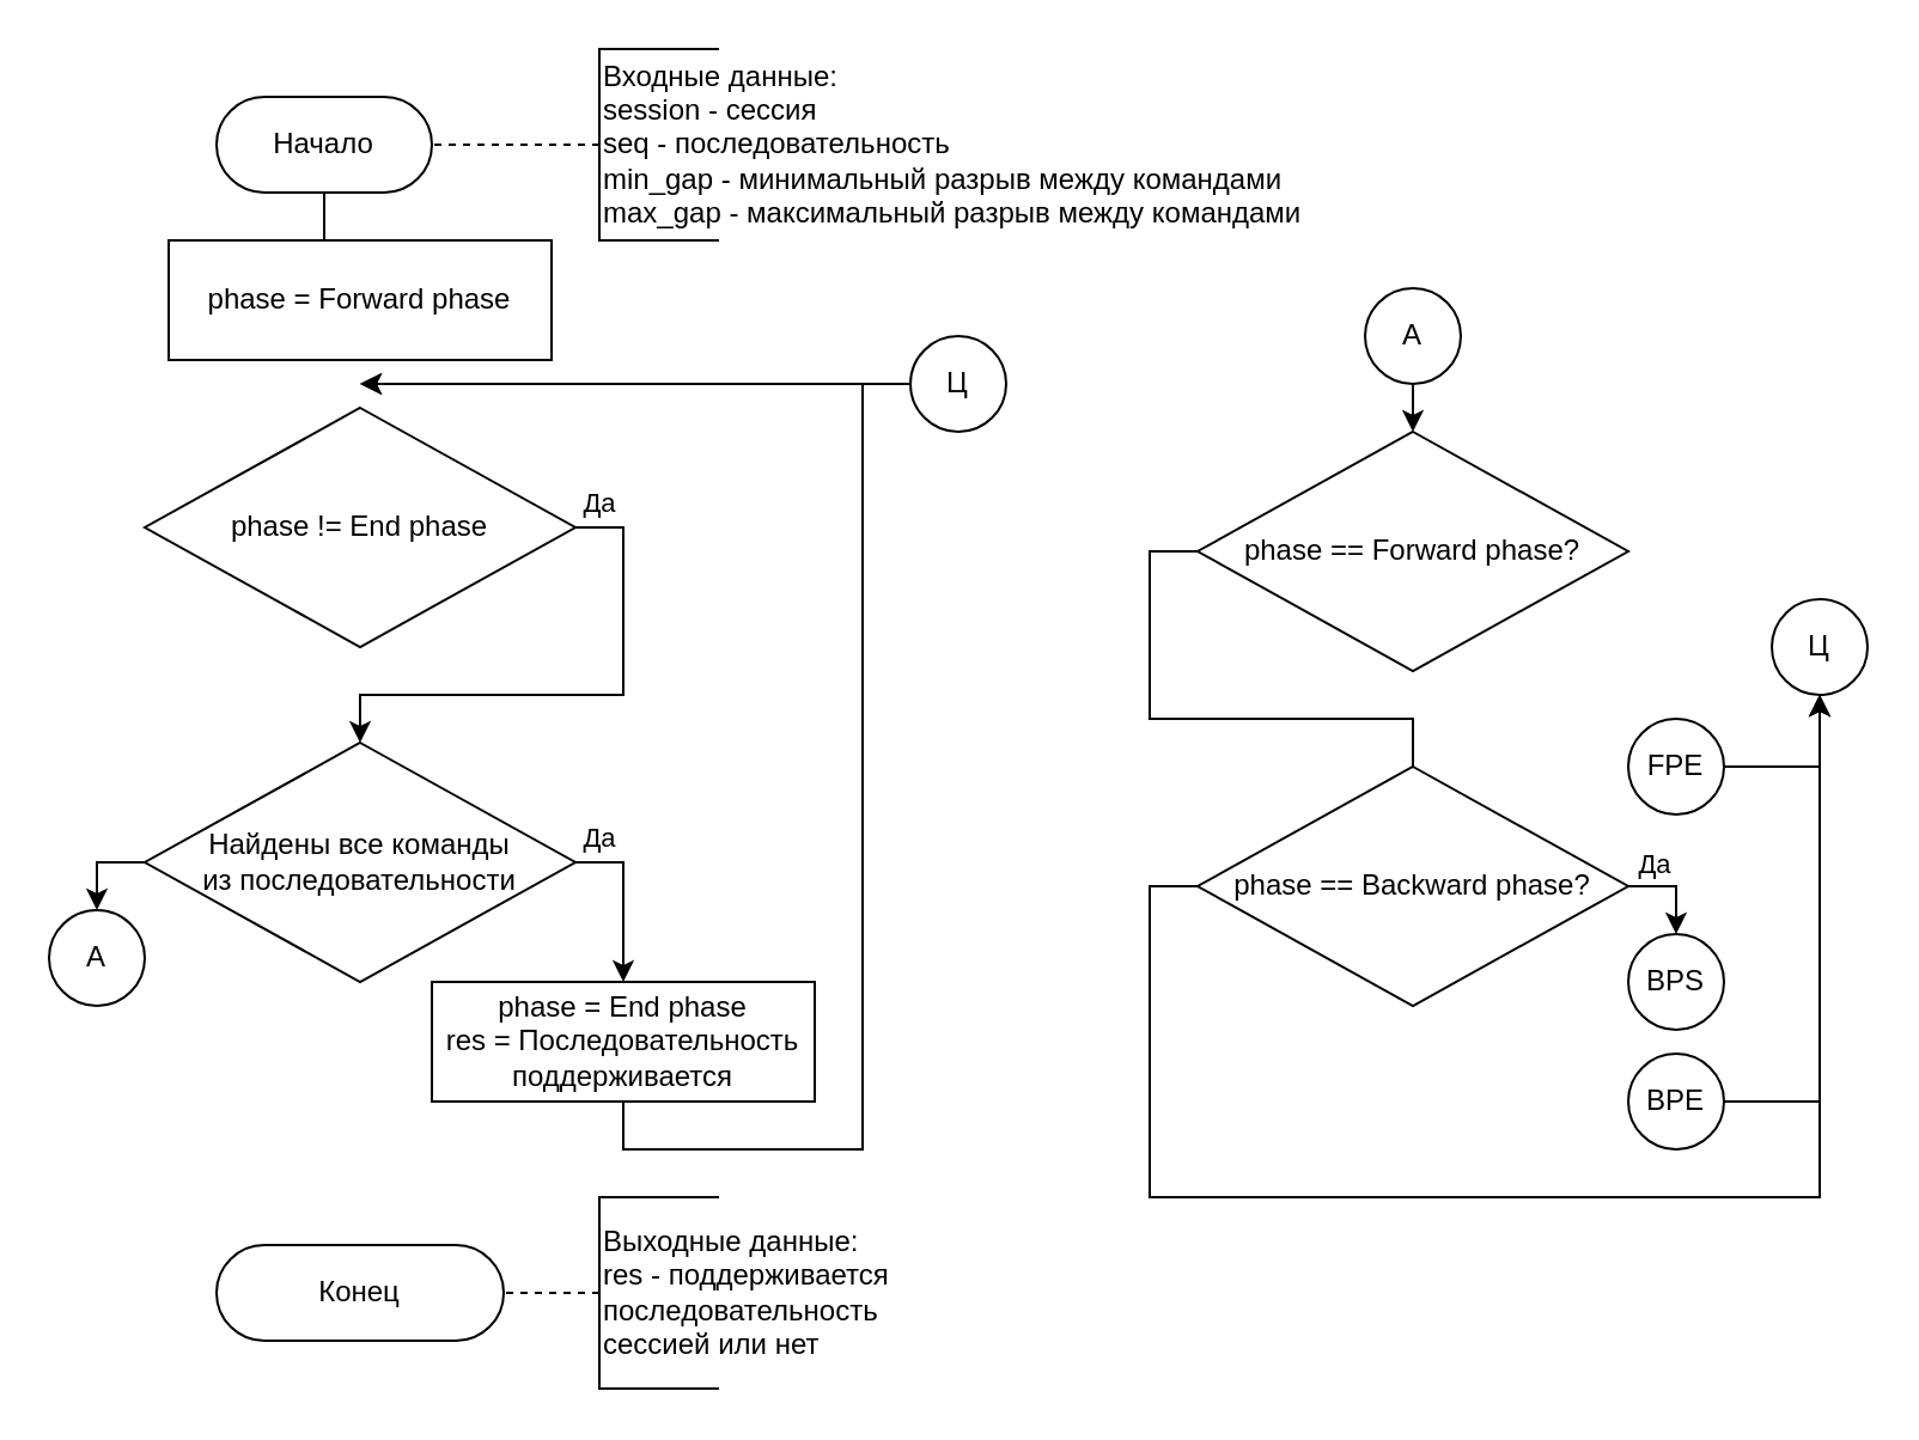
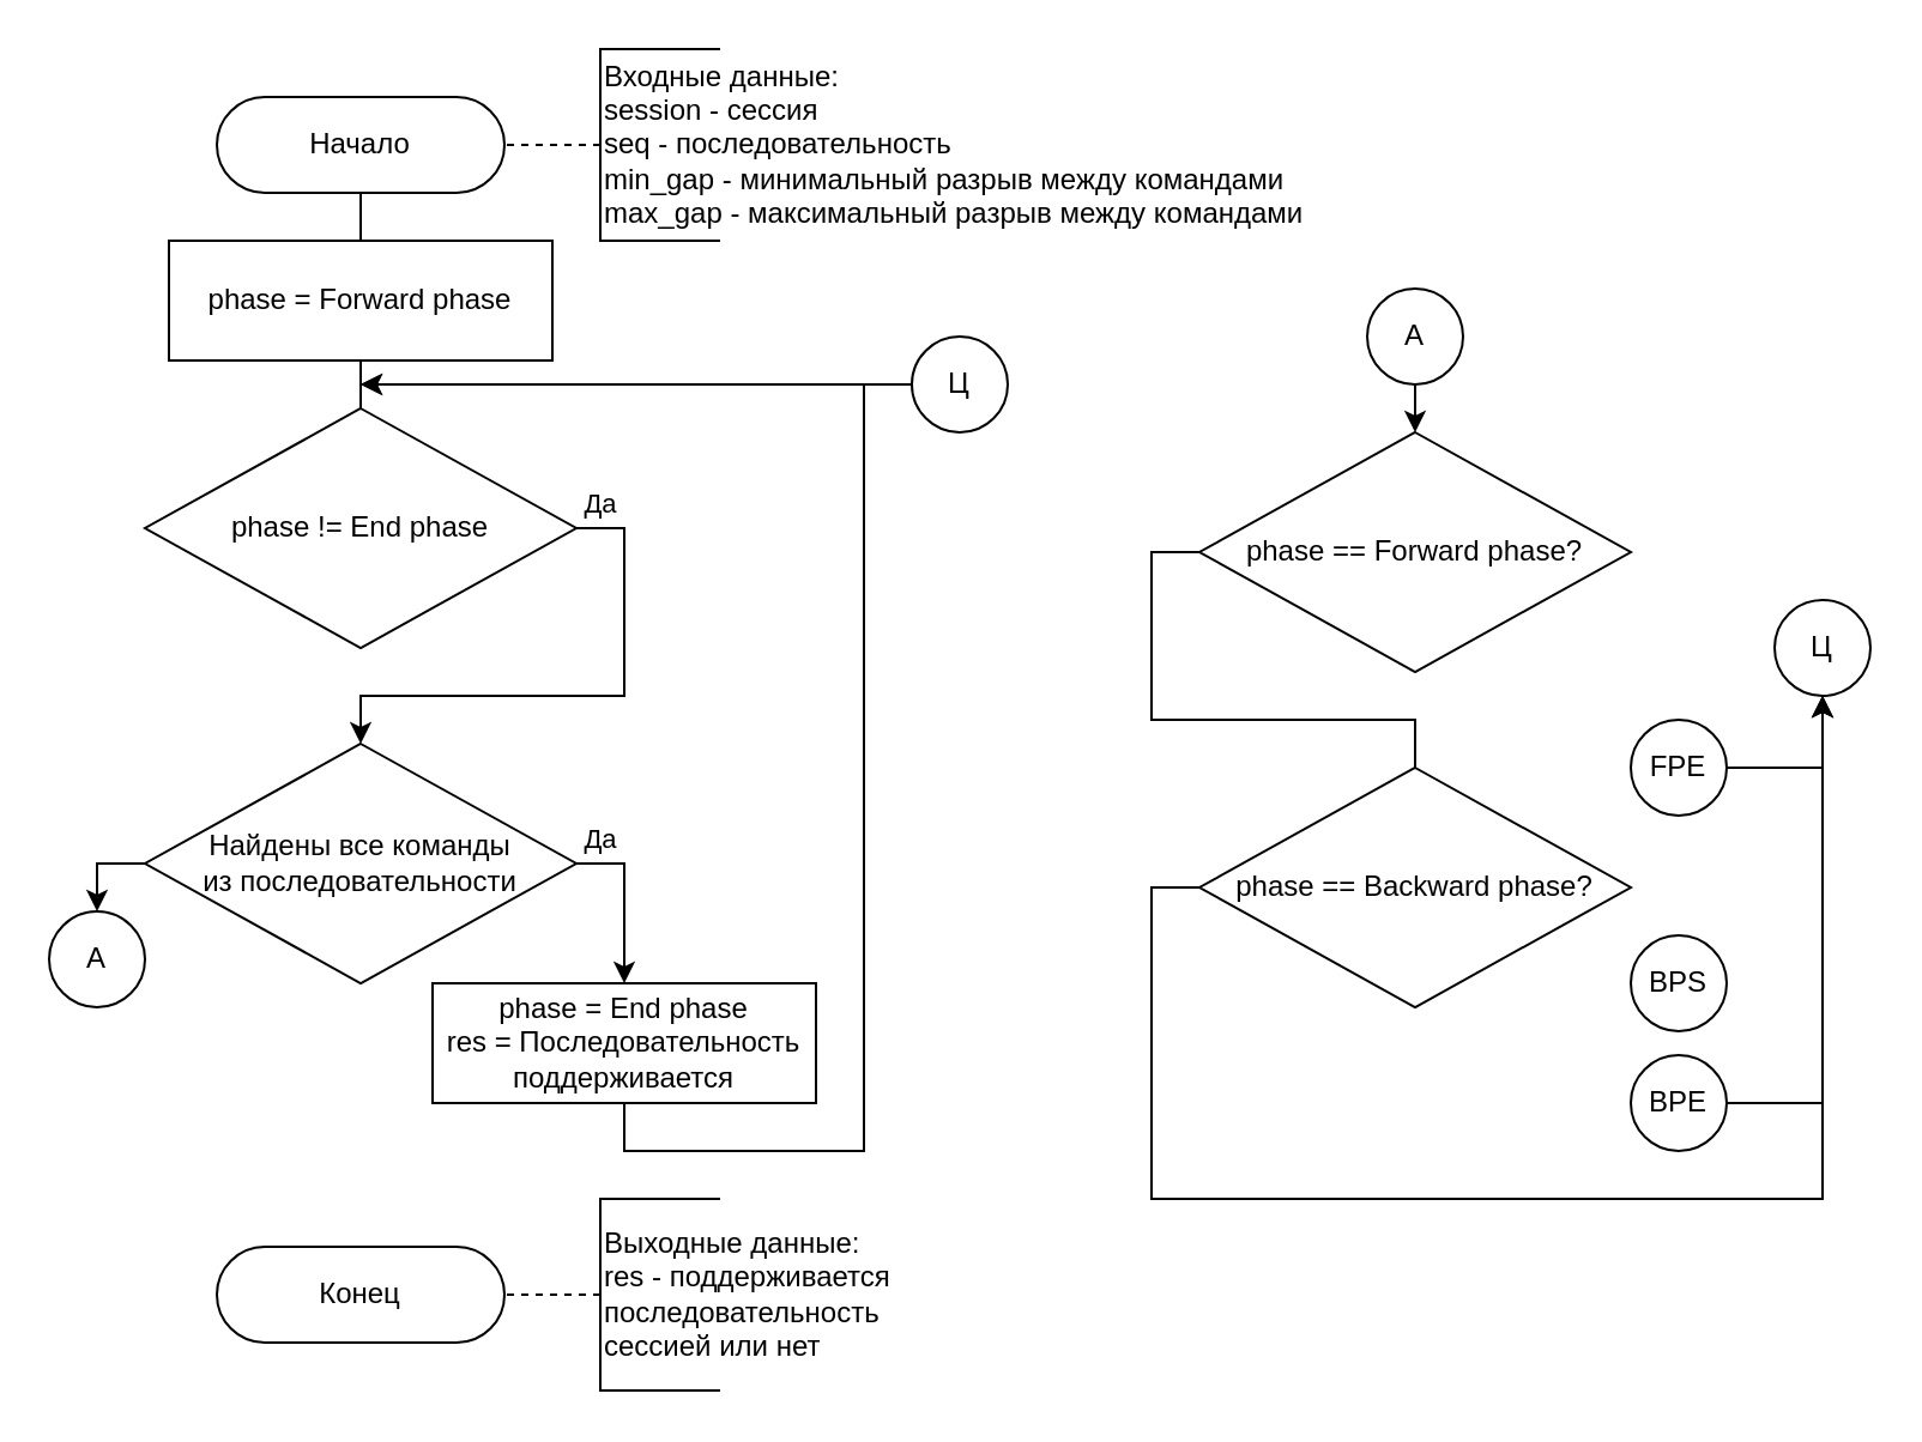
- <mxCell id="3" value="Начало" style="rounded=1;whiteSpace=wrap;html=1;arcSize=50;" parent="1" vertex="1"><mxGeometry x="90" y="40" width="90" height="40" as="geometry" /></mxCell>
+ <mxCell id="3" value="Начало" style="rounded=1;whiteSpace=wrap;html=1;arcSize=50;" parent="1" vertex="1"><mxGeometry x="90" y="40" width="120" height="40" as="geometry" /></mxCell>
+ <mxCell id="6" style="edgeStyle=orthogonalEdgeStyle;rounded=0;orthogonalLoop=1;jettySize=auto;html=1;entryX=0.5;entryY=0;entryDx=0;entryDy=0;endArrow=none;" parent="1" source="7" target="9" edge="1"><mxGeometry relative="1" as="geometry" /></mxCell>
- <mxCell id="18" style="edgeStyle=orthogonalEdgeStyle;rounded=0;orthogonalLoop=1;jettySize=auto;html=1;exitX=1;exitY=0.5;exitDx=0;exitDy=0;endArrow=classic;" edge="1" parent="1" source="21" target="24"><mxGeometry relative="1" as="geometry"><Array as="points"><mxPoint x="700" y="370" /></Array><mxPoint x="700" y="890" as="targetPoint" /></mxGeometry></mxCell>
- <mxCell id="19" value="&lt;div&gt;Да&lt;/div&gt;" style="edgeLabel;html=1;align=center;verticalAlign=middle;resizable=0;points=[];" vertex="1" connectable="0" parent="18"><mxGeometry x="-0.601" y="1" relative="1" as="geometry"><mxPoint x="2" y="-9" as="offset" /></mxGeometry></mxCell>
